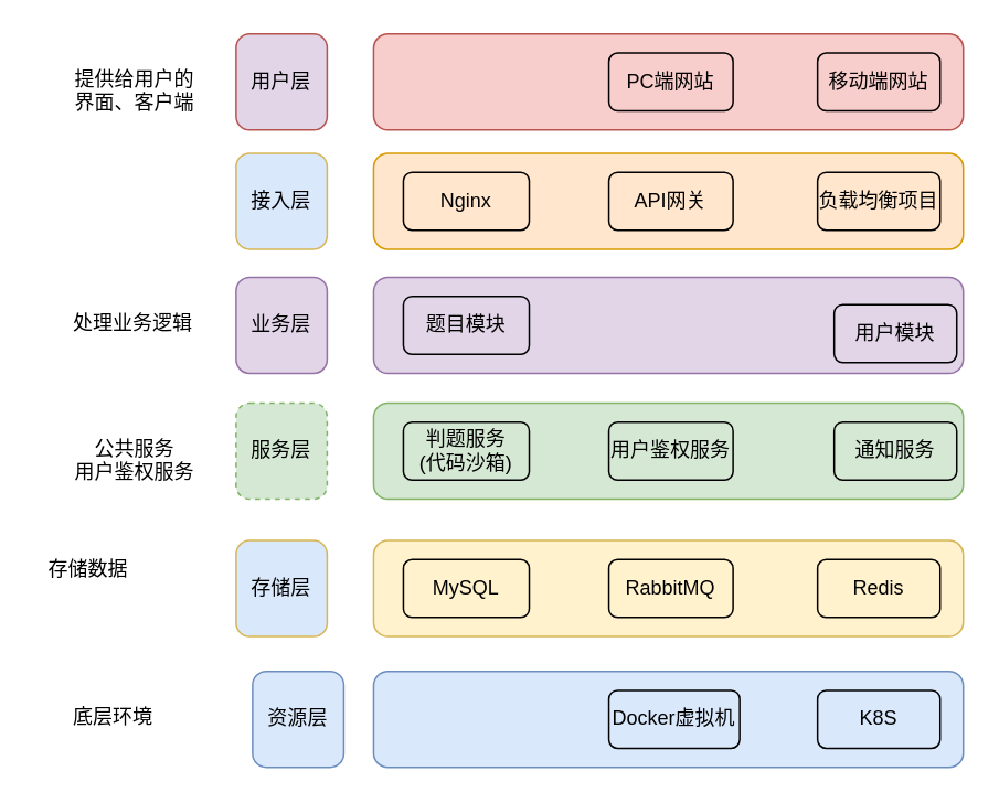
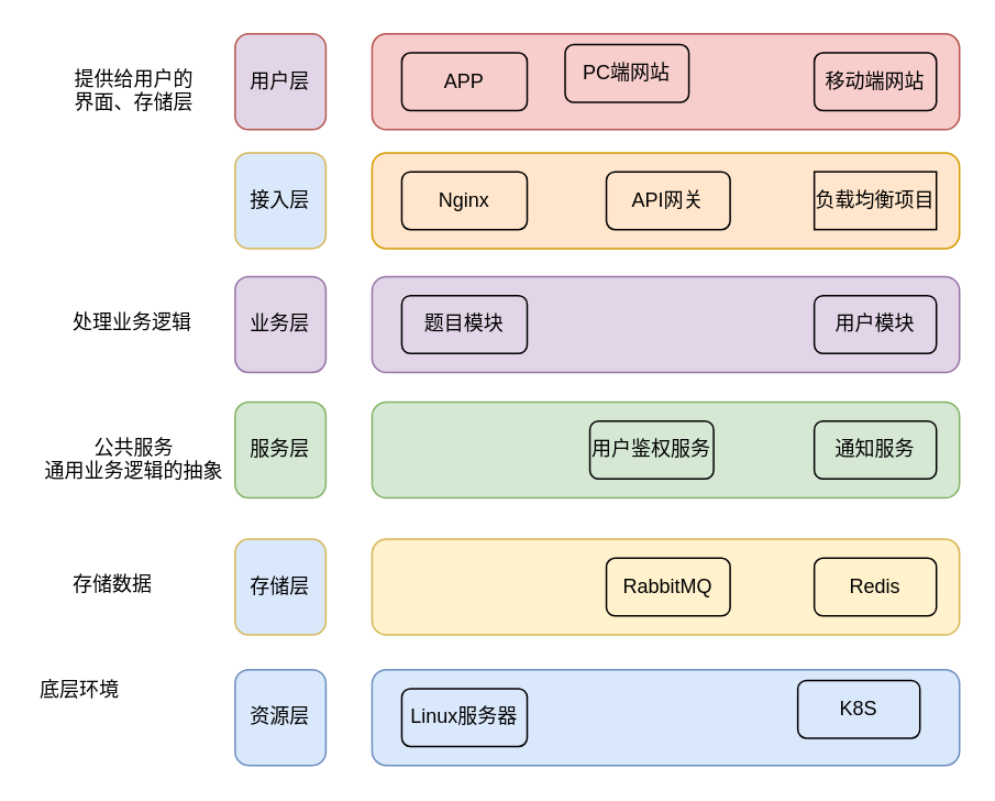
+ <mxCell id="4" value="APP" style="rounded=1;whiteSpace=wrap;html=1;fillColor=none;" vertex="1" parent="1"><mxGeometry x="243" y="31.5" width="76" height="35" as="geometry" /></mxCell>
- <mxCell id="5" value="PC端网站" style="rounded=1;whiteSpace=wrap;html=1;fillColor=none;" vertex="1" parent="1"><mxGeometry x="367" y="31.5" width="75" height="35" as="geometry" /></mxCell>
+ <mxCell id="5" value="PC端网站" style="rounded=1;whiteSpace=wrap;html=1;fillColor=none;" vertex="1" parent="1"><mxGeometry x="342" y="26.5" width="75" height="35" as="geometry" /></mxCell>
- <mxCell id="7" value="提供给用户的&#10;界面、客户端&#10;" style="text;whiteSpace=wrap;" vertex="1" parent="1"><mxGeometry x="42.998" y="33.997" width="100" height="36" as="geometry" /></mxCell>
+ <mxCell id="7" value="提供给用户的&#10;界面、存储层&#10;" style="text;whiteSpace=wrap;" vertex="1" parent="1"><mxGeometry x="42.998" y="33.997" width="100" height="36" as="geometry" /></mxCell>
- <mxCell id="12" value="负载均衡项目" style="rounded=1;whiteSpace=wrap;html=1;fillColor=none;" vertex="1" parent="1"><mxGeometry x="493" y="103.5" width="74" height="35" as="geometry" /></mxCell>
+ <mxCell id="12" value="负载均衡项目" style="whiteSpace=wrap;html=1;fillColor=none;rounded=0;" vertex="1" parent="1"><mxGeometry x="493" y="103.5" width="74" height="35" as="geometry" /></mxCell>
- <mxCell id="16" value="用户模块" style="rounded=1;whiteSpace=wrap;html=1;fillColor=none;" vertex="1" parent="1"><mxGeometry x="503" y="183.5" width="74" height="35" as="geometry" /></mxCell>
+ <mxCell id="16" value="用户模块" style="rounded=1;whiteSpace=wrap;html=1;fillColor=none;" vertex="1" parent="1"><mxGeometry x="493" y="178.5" width="74" height="35" as="geometry" /></mxCell>
- <mxCell id="18" value="服务层" style="rounded=1;whiteSpace=wrap;html=1;fillColor=#d5e8d4;strokeColor=#82b366;dashed=1;" vertex="1" parent="1"><mxGeometry x="142" y="243" width="55" height="58" as="geometry" /></mxCell>
+ <mxCell id="18" value="服务层" style="rounded=1;whiteSpace=wrap;html=1;fillColor=#d5e8d4;strokeColor=#82b366;" vertex="1" parent="1"><mxGeometry x="142" y="243" width="55" height="58" as="geometry" /></mxCell>
- <mxCell id="20" value="判题服务&lt;div&gt;(代码沙箱)&lt;br&gt;&lt;/div&gt;" style="rounded=1;whiteSpace=wrap;html=1;fillColor=none;" vertex="1" parent="1"><mxGeometry x="243" y="254.5" width="76" height="35" as="geometry" /></mxCell>
- <mxCell id="21" value="用户鉴权服务" style="rounded=1;whiteSpace=wrap;html=1;fillColor=none;" vertex="1" parent="1"><mxGeometry x="367" y="254.5" width="75" height="35" as="geometry" /></mxCell>
+ <mxCell id="21" value="用户鉴权服务" style="rounded=1;whiteSpace=wrap;html=1;fillColor=none;" vertex="1" parent="1"><mxGeometry x="357" y="254.5" width="75" height="35" as="geometry" /></mxCell>
- <mxCell id="22" value="通知服务" style="rounded=1;whiteSpace=wrap;html=1;fillColor=none;" vertex="1" parent="1"><mxGeometry x="503" y="254.5" width="74" height="35" as="geometry" /></mxCell>
+ <mxCell id="22" value="通知服务" style="rounded=1;whiteSpace=wrap;html=1;fillColor=none;" vertex="1" parent="1"><mxGeometry x="493" y="254.5" width="74" height="35" as="geometry" /></mxCell>
- <mxCell id="23" value="公共服务&#10;用户鉴权服务&#10;" style="text;whiteSpace=wrap;align=center;" vertex="1" parent="1"><mxGeometry x="20" y="257" width="122" height="36" as="geometry" /></mxCell>
+ <mxCell id="23" value="公共服务&#10;通用业务逻辑的抽象&#10;" style="text;whiteSpace=wrap;align=center;" vertex="1" parent="1"><mxGeometry x="20" y="257" width="122" height="36" as="geometry" /></mxCell>
- <mxCell id="29" value="存储数据" style="text;whiteSpace=wrap;" vertex="1" parent="1"><mxGeometry x="26.998" y="329.997" width="100" height="36" as="geometry" /></mxCell>
+ <mxCell id="29" value="存储数据" style="text;whiteSpace=wrap;" vertex="1" parent="1"><mxGeometry x="41.998" y="339.997" width="100" height="36" as="geometry" /></mxCell>
- <mxCell id="26" value="MySQL" style="rounded=1;whiteSpace=wrap;html=1;fillColor=none;" vertex="1" parent="1"><mxGeometry x="243" y="337.5" width="76" height="35" as="geometry" /></mxCell>
- <mxCell id="30" value="资源层" style="rounded=1;whiteSpace=wrap;html=1;fillColor=#dae8fc;strokeColor=#6c8ebf;" vertex="1" parent="1"><mxGeometry x="152" y="405" width="55" height="58" as="geometry" /></mxCell>
+ <mxCell id="30" value="资源层" style="rounded=1;whiteSpace=wrap;html=1;fillColor=#dae8fc;strokeColor=#6c8ebf;" vertex="1" parent="1"><mxGeometry x="142" y="405" width="55" height="58" as="geometry" /></mxCell>
+ <mxCell id="32" value="Linux服务器" style="rounded=1;whiteSpace=wrap;html=1;fillColor=none;" vertex="1" parent="1"><mxGeometry x="243" y="416.5" width="76" height="35" as="geometry" /></mxCell>
- <mxCell id="33" value="Docker虚拟机" style="rounded=1;whiteSpace=wrap;html=1;fillColor=none;" vertex="1" parent="1"><mxGeometry x="367" y="416.5" width="79" height="35" as="geometry" /></mxCell>
- <mxCell id="34" value="K8S" style="rounded=1;whiteSpace=wrap;html=1;fillColor=none;" vertex="1" parent="1"><mxGeometry x="493" y="416.5" width="74" height="35" as="geometry" /></mxCell>
+ <mxCell id="34" value="K8S" style="rounded=1;whiteSpace=wrap;html=1;fillColor=none;" vertex="1" parent="1"><mxGeometry x="483" y="411.5" width="74" height="35" as="geometry" /></mxCell>
- <mxCell id="35" value="底层环境" style="text;whiteSpace=wrap;" vertex="1" parent="1"><mxGeometry x="41.998" y="418.997" width="100" height="36" as="geometry" /></mxCell>
+ <mxCell id="35" value="底层环境" style="text;whiteSpace=wrap;" vertex="1" parent="1"><mxGeometry x="21.998" y="403.997" width="100" height="36" as="geometry" /></mxCell>
